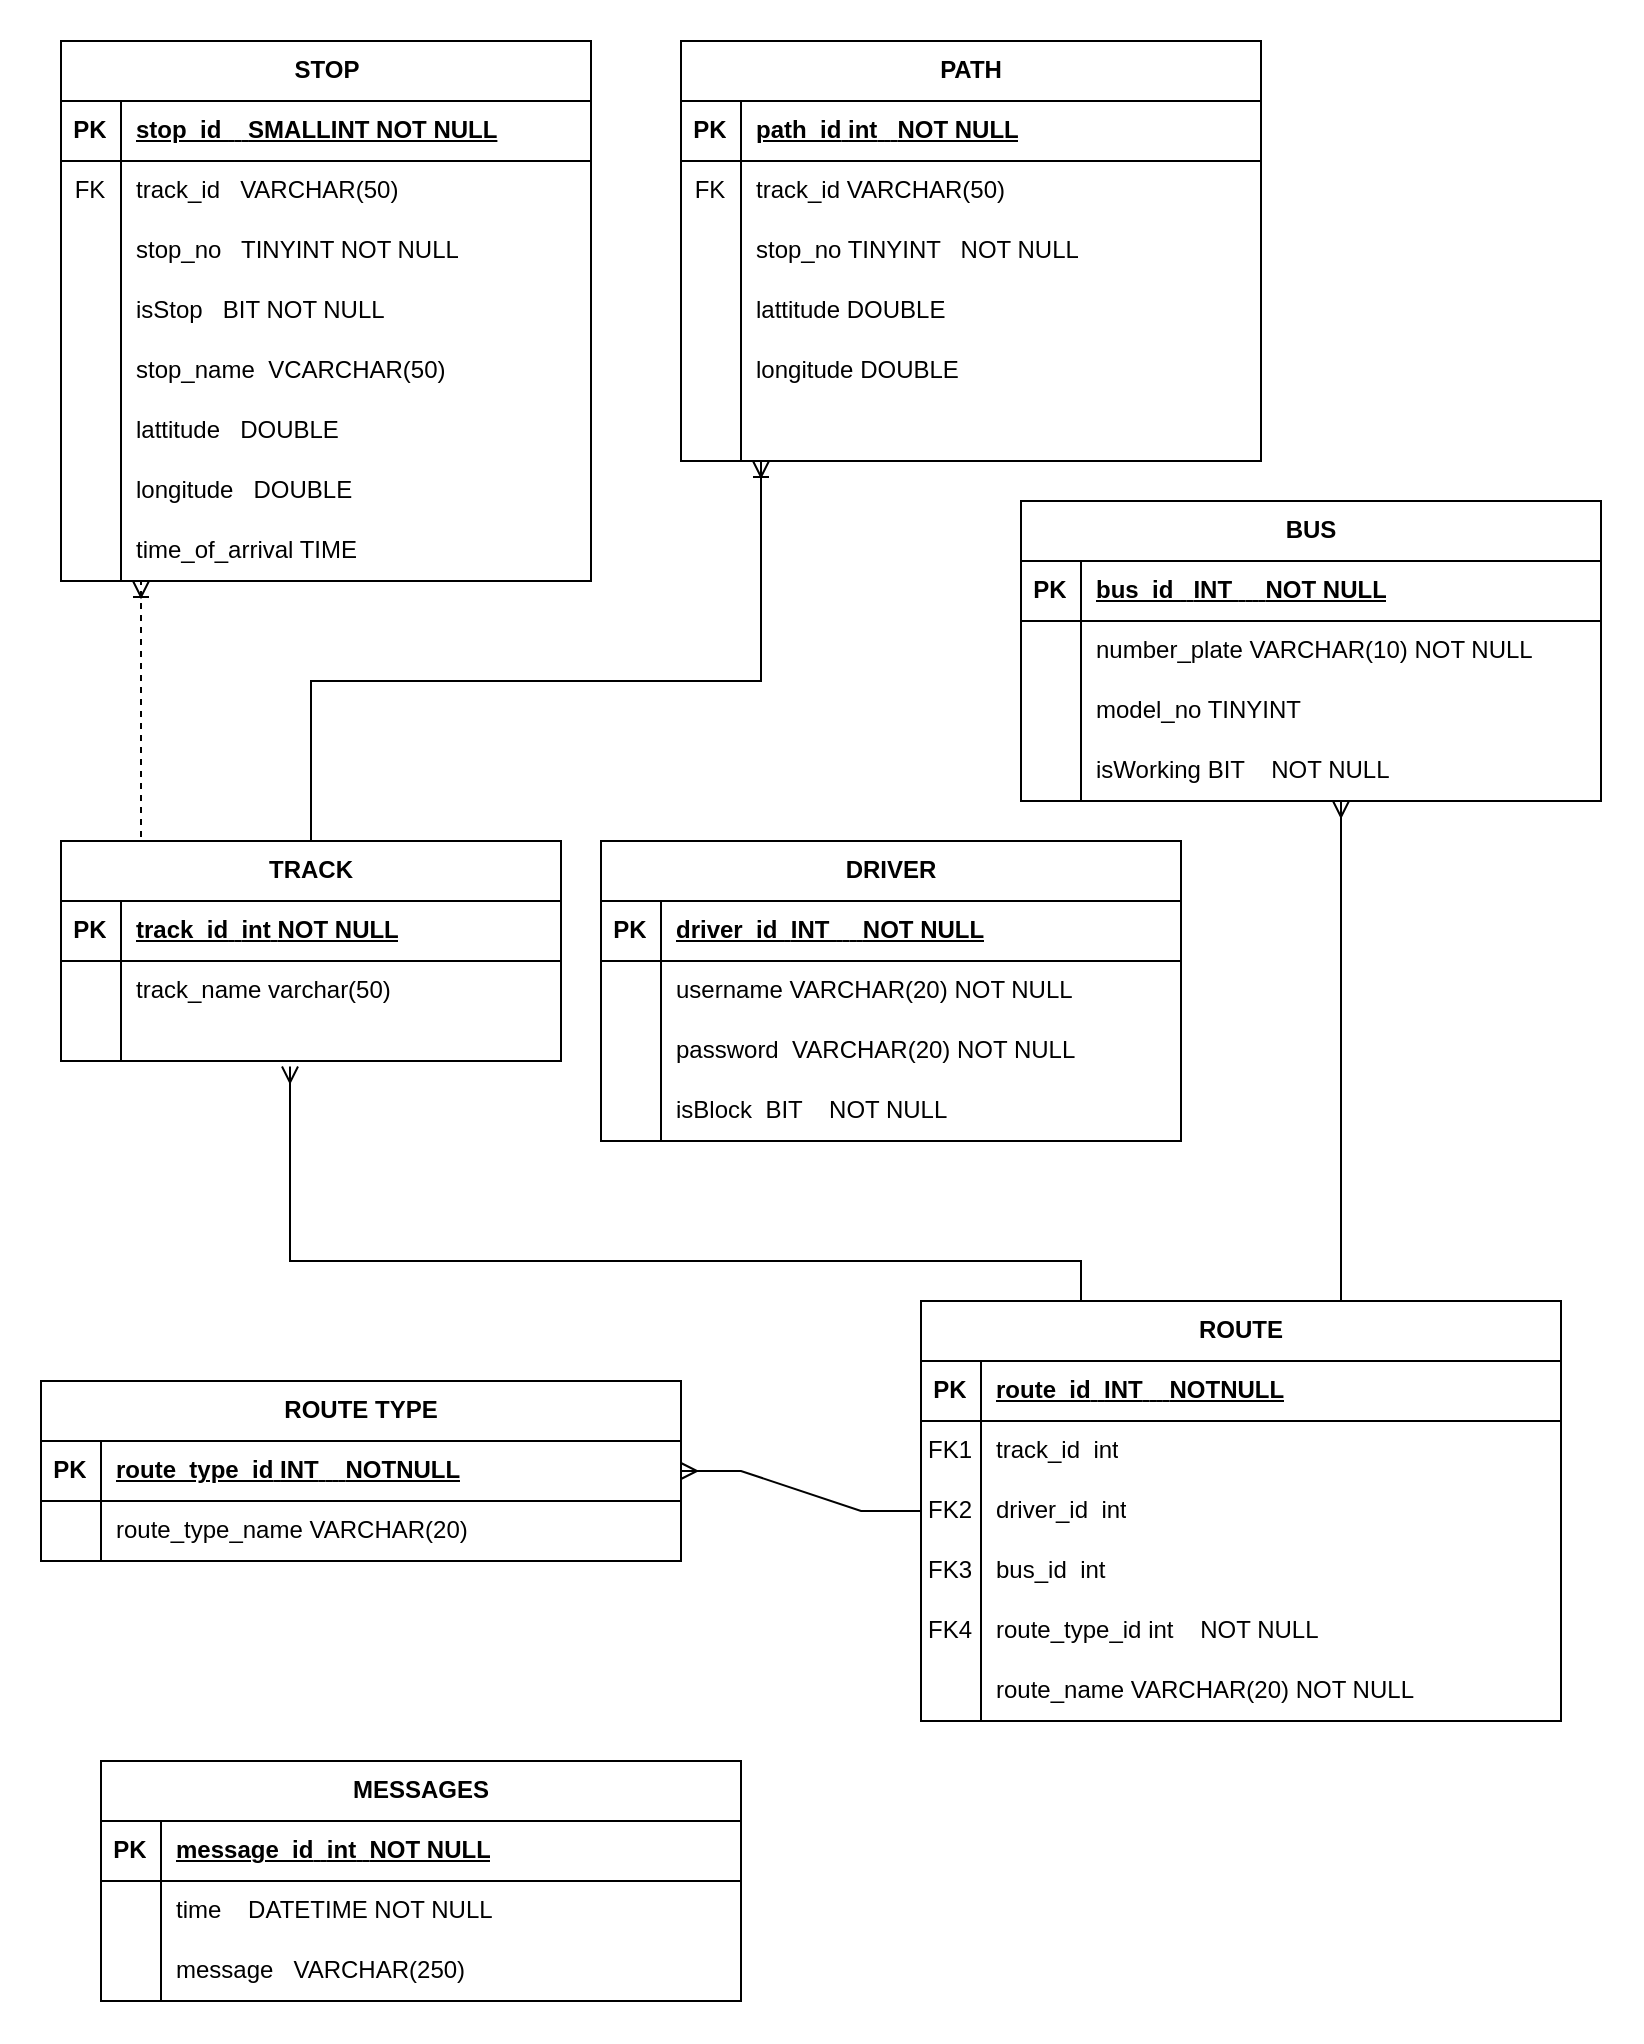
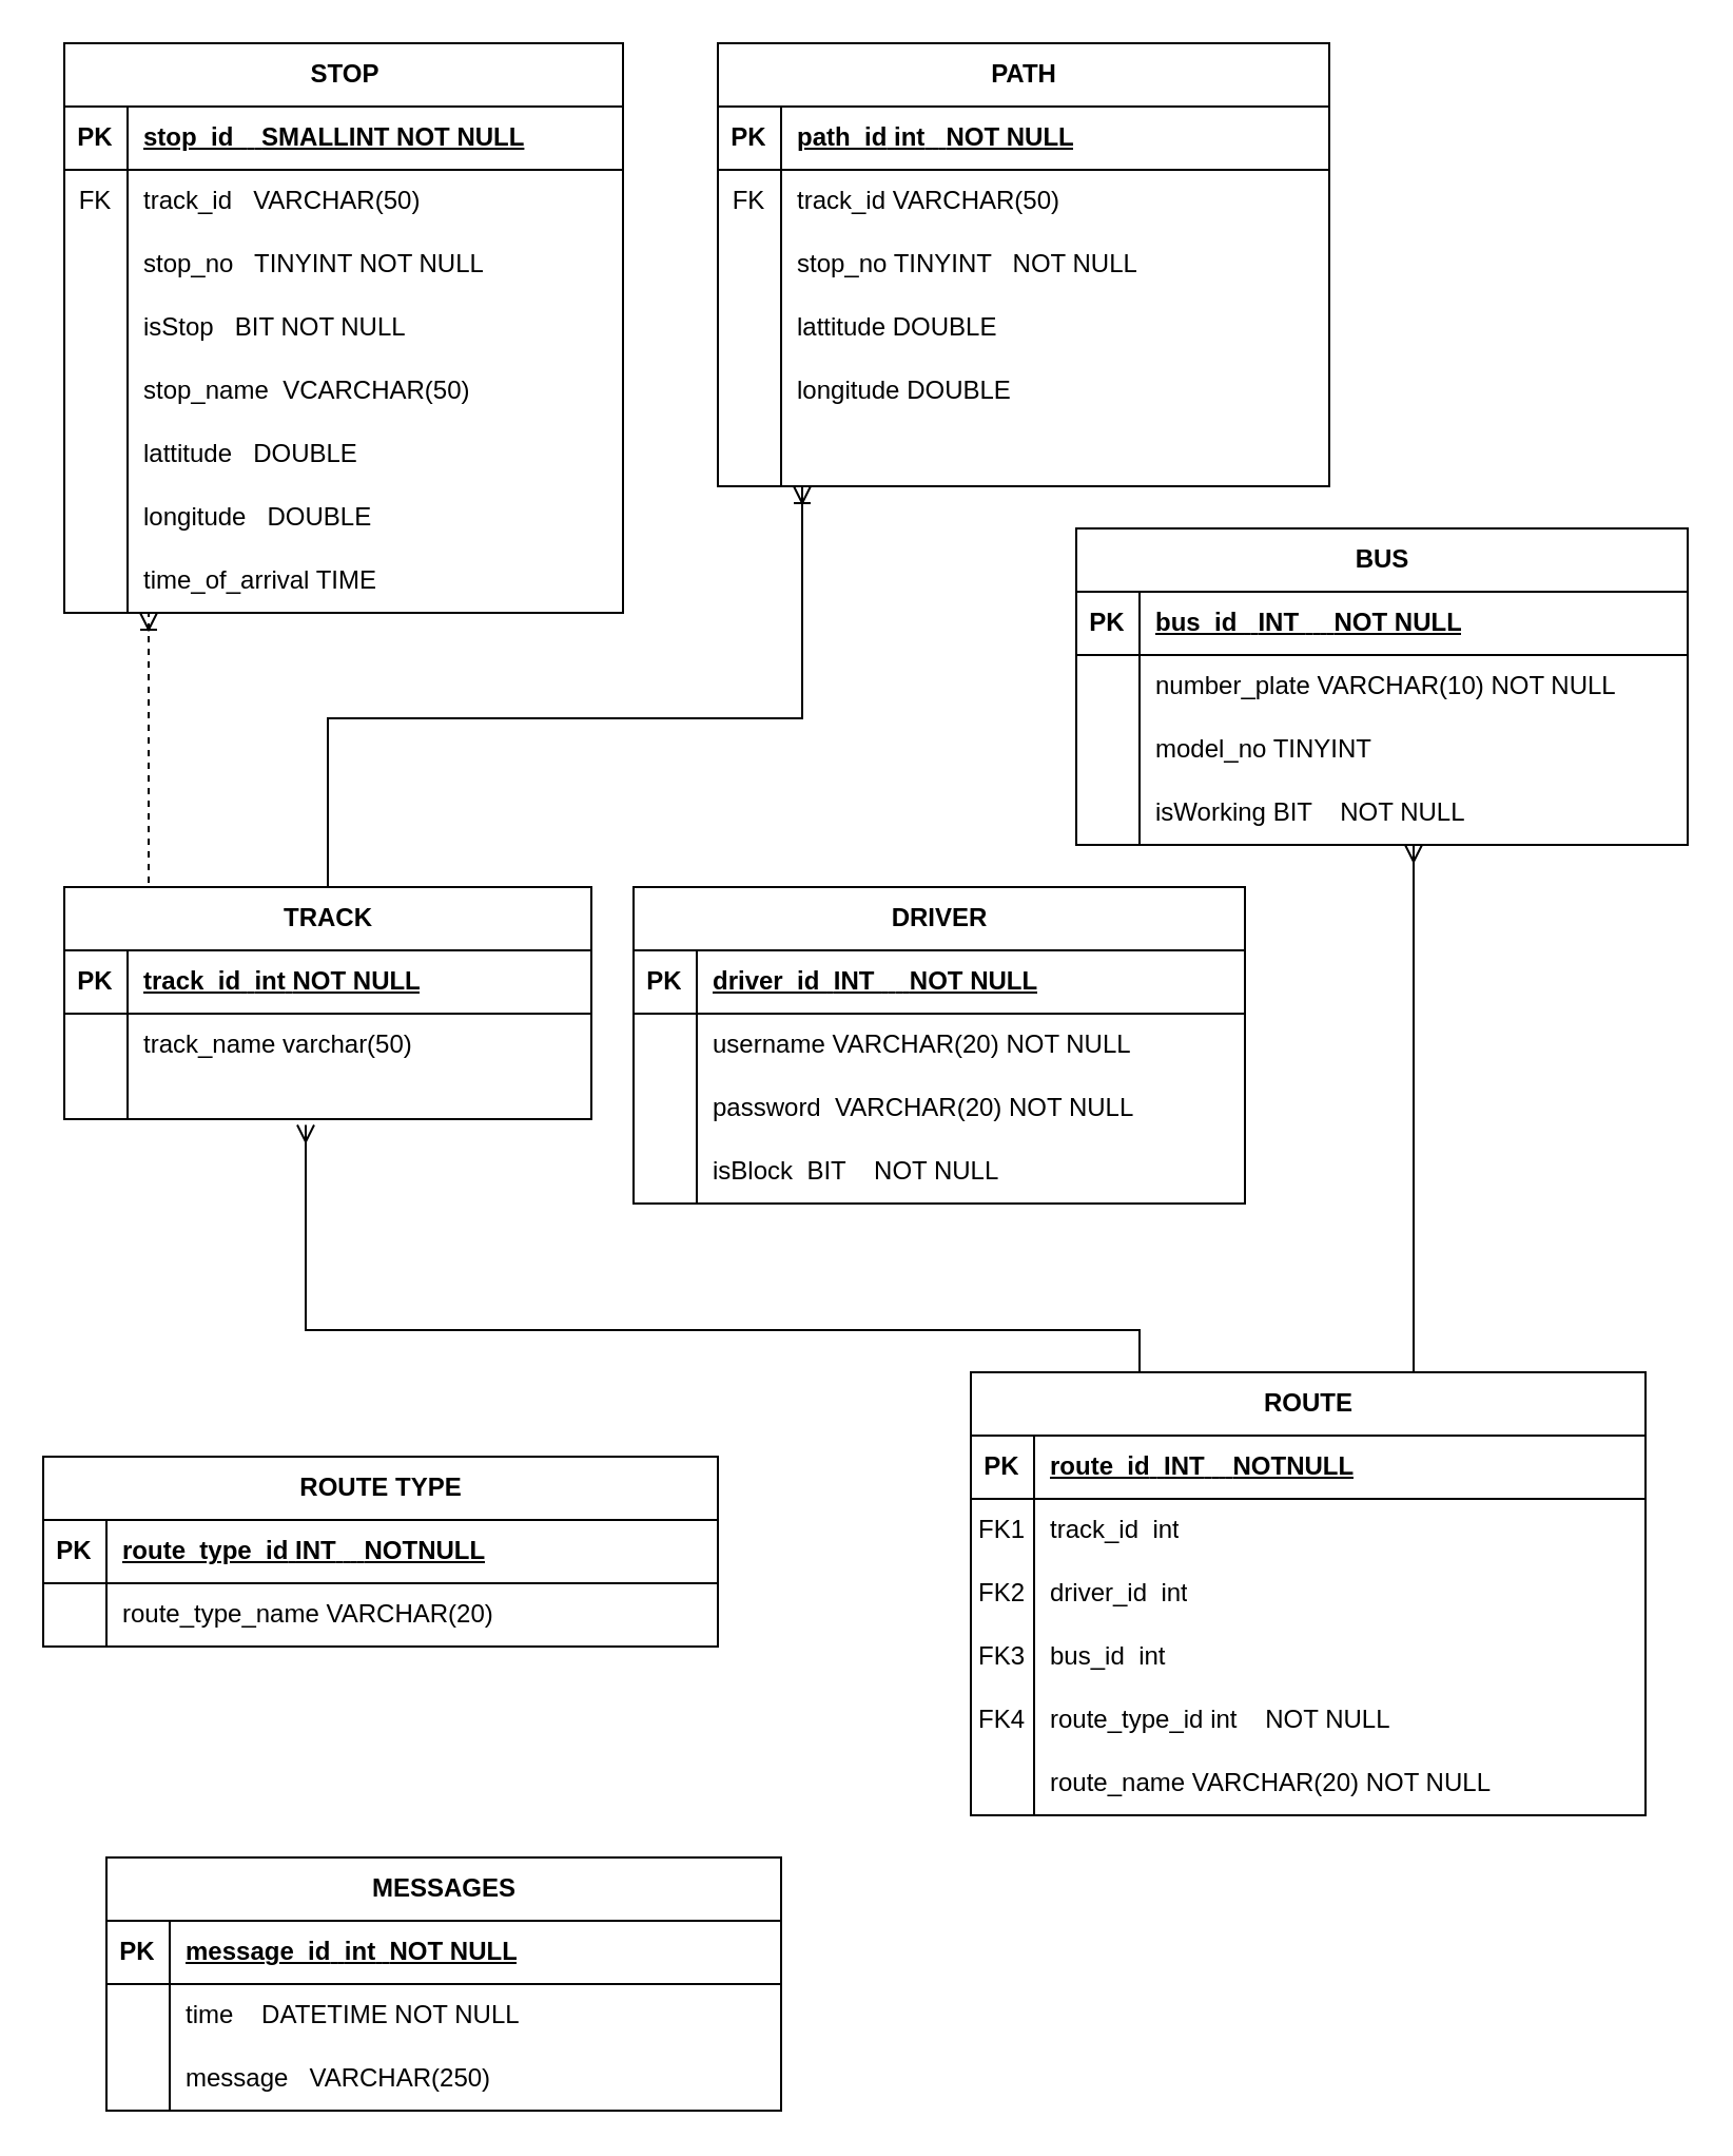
- <mxCell id="122" value="" style="edgeStyle=entityRelationEdgeStyle;fontSize=12;html=1;endArrow=ERmany;rounded=0;" parent="1" source="82" target="101" edge="1"><mxGeometry width="100" height="100" relative="1" as="geometry"><mxPoint x="230" y="960" as="sourcePoint" /><mxPoint x="330" y="860" as="targetPoint" /></mxGeometry></mxCell>
